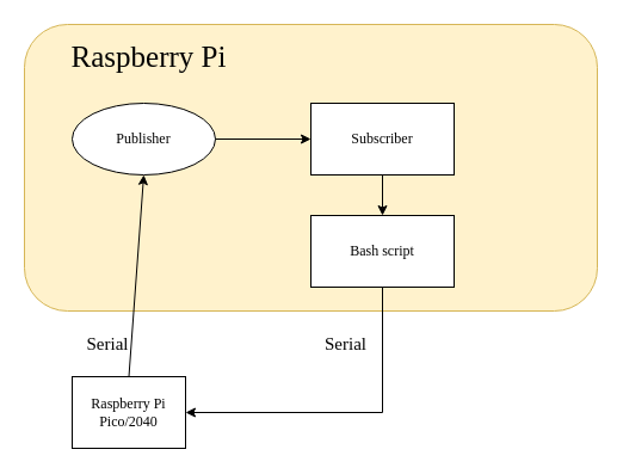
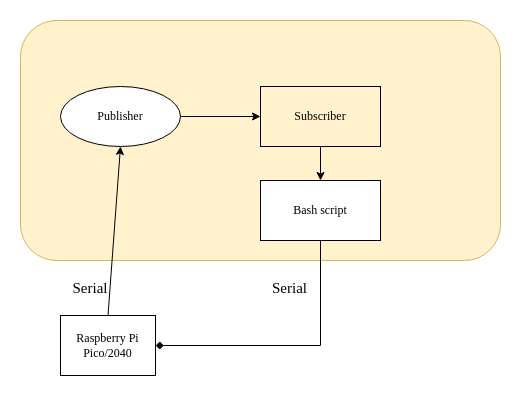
- <mxCell id="10" value="&lt;font style=&quot;font-size: 25px;&quot; face=&quot;Times New Roman&quot;&gt;Raspberry Pi&lt;br&gt;&lt;/font&gt;" style="text;html=1;strokeColor=none;fillColor=none;align=center;verticalAlign=middle;whiteSpace=wrap;rounded=0;" vertex="1" parent="1"><mxGeometry x="47" y="32" width="155" height="30" as="geometry" /></mxCell>
- <mxCell id="6" value="&lt;font face=&quot;Times New Roman&quot;&gt;Subscriber&lt;/font&gt;" style="rounded=0;whiteSpace=wrap;html=1;" vertex="1" parent="1"><mxGeometry x="260" y="86" width="120" height="60" as="geometry" /></mxCell>
+ <mxCell id="6" value="&lt;font face=&quot;Times New Roman&quot;&gt;Subscriber&lt;/font&gt;" style="rounded=0;whiteSpace=wrap;html=1;fillColor=#fff2cc;" vertex="1" parent="1"><mxGeometry x="260" y="86" width="120" height="60" as="geometry" /></mxCell>
- <mxCell id="12" value="" style="endArrow=classic;html=1;rounded=0;exitX=0.5;exitY=1;exitDx=0;exitDy=0;entryX=1;entryY=0.5;entryDx=0;entryDy=0;" edge="1" parent="1" source="7" target="3"><mxGeometry width="50" height="50" relative="1" as="geometry"><mxPoint x="220" y="250" as="sourcePoint" /><mxPoint x="270" y="200" as="targetPoint" /><Array as="points"><mxPoint x="320" y="345" /></Array></mxGeometry></mxCell>
+ <mxCell id="12" value="" style="endArrow=diamond;html=1;rounded=0;exitX=0.5;exitY=1;exitDx=0;exitDy=0;entryX=1;entryY=0.5;entryDx=0;entryDy=0;" edge="1" parent="1" source="7" target="3"><mxGeometry width="50" height="50" relative="1" as="geometry"><mxPoint x="220" y="250" as="sourcePoint" /><mxPoint x="270" y="200" as="targetPoint" /><Array as="points"><mxPoint x="320" y="345" /></Array></mxGeometry></mxCell>
